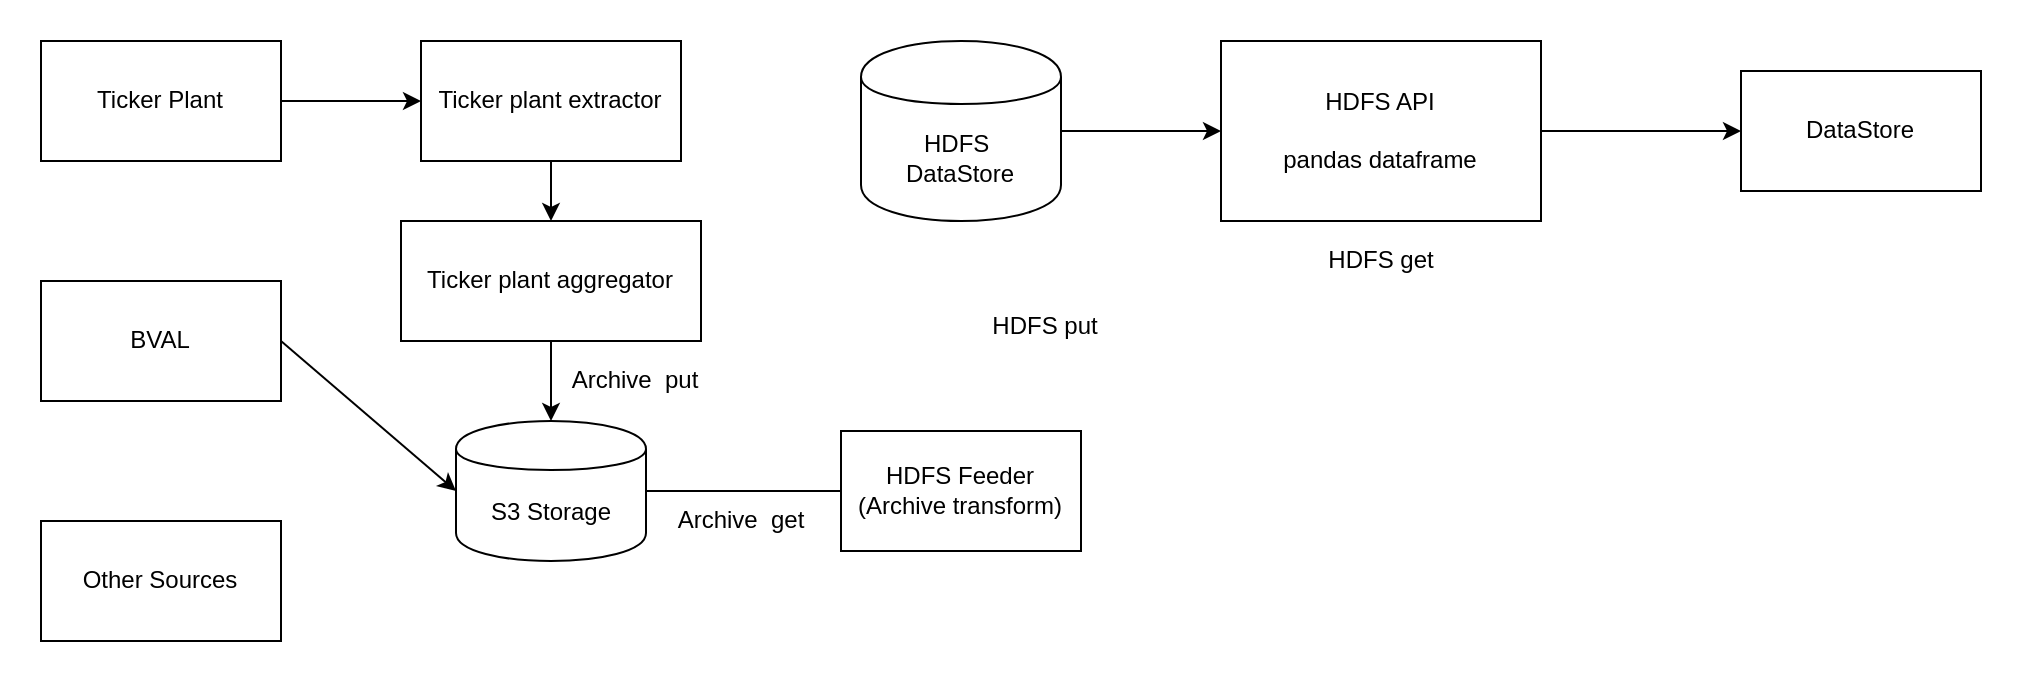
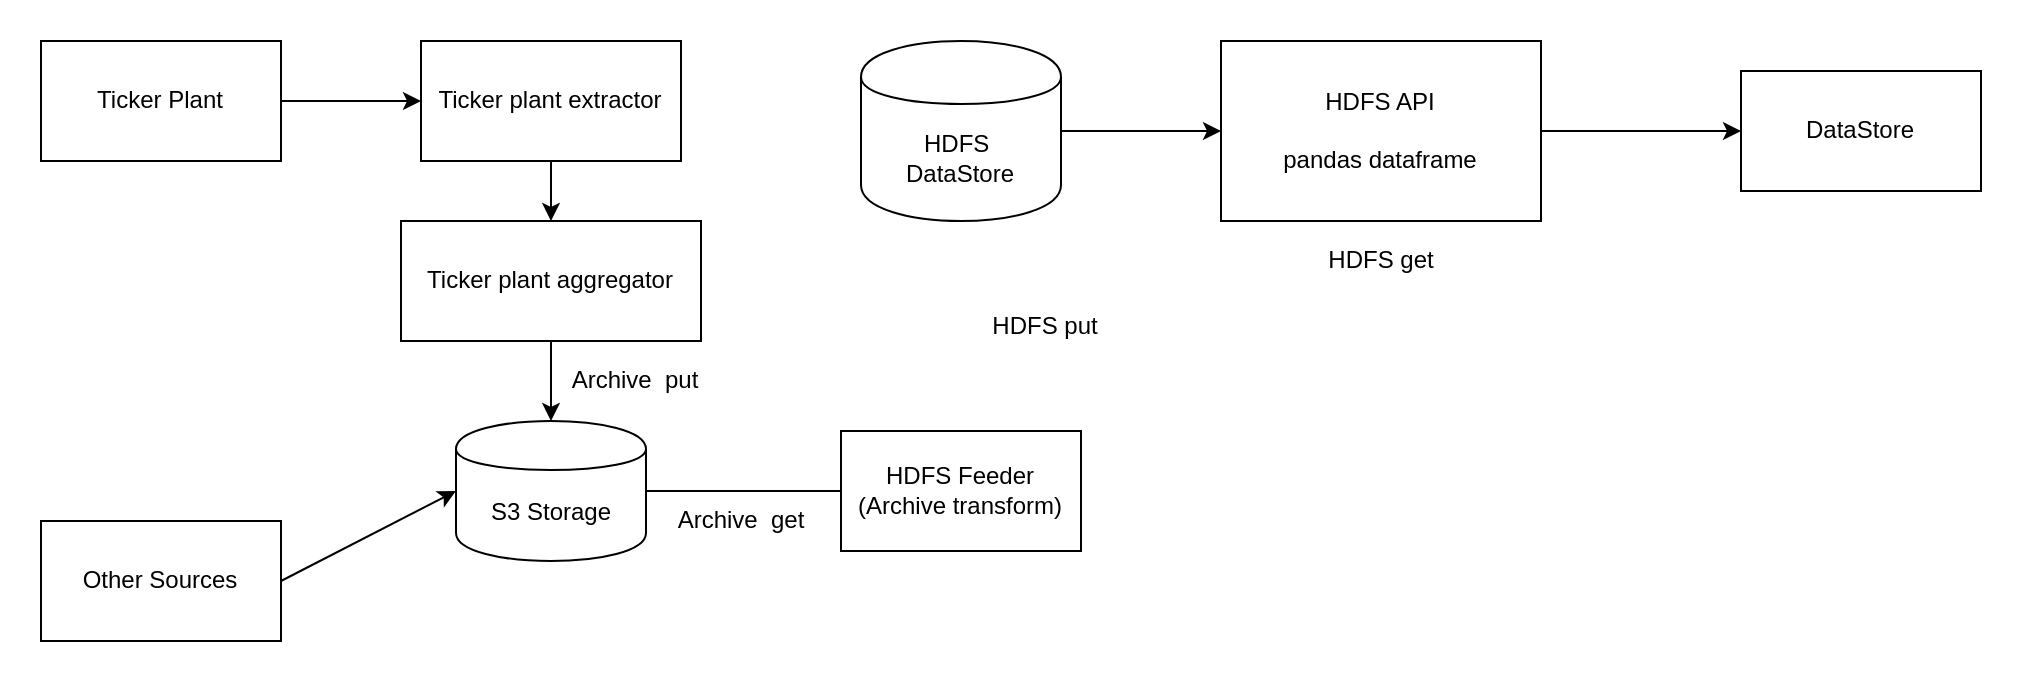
- <mxCell id="3" value="BVAL" style="rounded=0;whiteSpace=wrap;html=1;" vertex="1" parent="1"><mxGeometry x="20" y="140" width="120" height="60" as="geometry" /></mxCell>
- <mxCell id="9" value="" style="endArrow=classic;html=1;exitX=1;exitY=0.5;exitDx=0;exitDy=0;entryX=0;entryY=0.5;entryDx=0;entryDy=0;" edge="1" parent="1" source="3" target="7"><mxGeometry width="50" height="50" relative="1" as="geometry"><mxPoint x="150" y="250" as="sourcePoint" /><mxPoint x="200" y="200" as="targetPoint" /></mxGeometry></mxCell>
+ <mxCell id="8" value="" style="endArrow=classic;html=1;exitX=1;exitY=0.5;exitDx=0;exitDy=0;entryX=0;entryY=0.5;entryDx=0;entryDy=0;" edge="1" parent="1" source="4" target="7"><mxGeometry width="50" height="50" relative="1" as="geometry"><mxPoint x="160" y="300" as="sourcePoint" /><mxPoint x="210" y="250" as="targetPoint" /></mxGeometry></mxCell>
